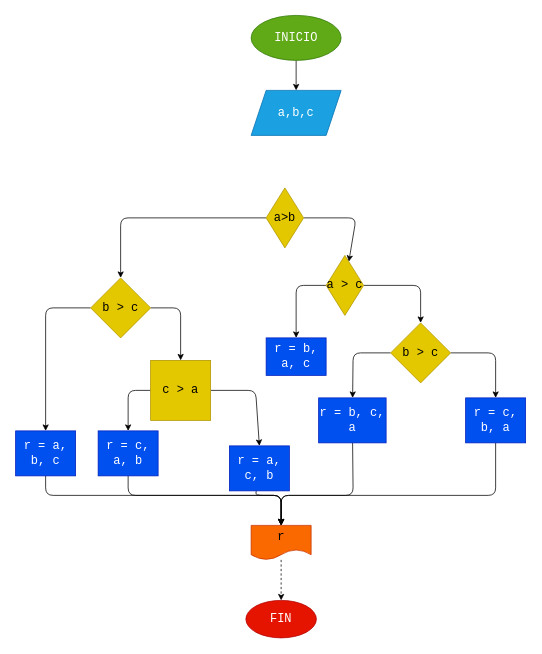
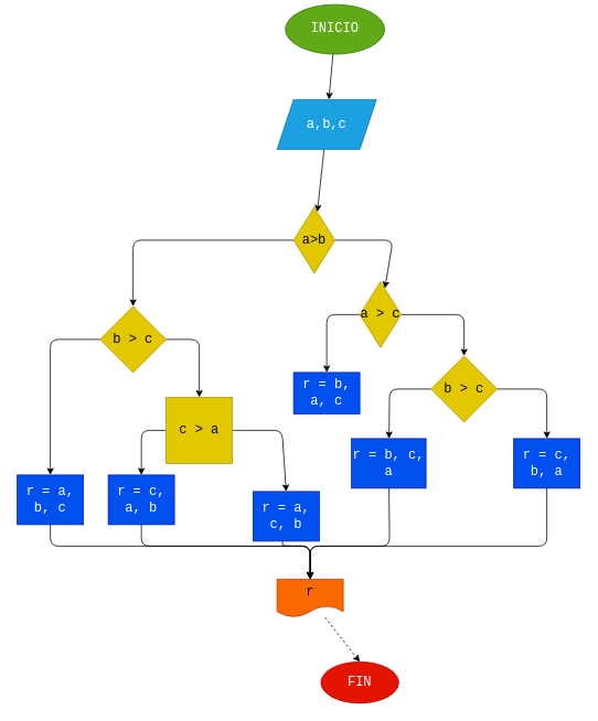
- <mxCell id="3" value="INICIO" style="ellipse;whiteSpace=wrap;html=1;fillColor=#60a917;fontColor=#ffffff;strokeColor=#2D7600;fontFamily=Courier New;fontSize=16;" vertex="1" parent="1"><mxGeometry x="334" y="20" width="120" height="60" as="geometry" /></mxCell>
+ <mxCell id="3" value="INICIO" style="ellipse;whiteSpace=wrap;html=1;fillColor=#60a917;fontColor=#ffffff;strokeColor=#2D7600;fontFamily=Courier New;fontSize=16;" vertex="1" parent="1"><mxGeometry x="344" y="5" width="120" height="60" as="geometry" /></mxCell>
+ <mxCell id="4" value="" style="edgeStyle=none;html=1;fontFamily=Courier New;fontSize=16;" edge="1" parent="1" source="5" target="8"><mxGeometry relative="1" as="geometry" /></mxCell>
- <mxCell id="34" value="FIN" style="ellipse;whiteSpace=wrap;html=1;fillColor=#e51400;fontColor=#ffffff;strokeColor=#B20000;fontFamily=Courier New;fontSize=16;" vertex="1" parent="1"><mxGeometry x="327" y="800" width="94" height="50" as="geometry" /></mxCell>
+ <mxCell id="34" value="FIN" style="ellipse;whiteSpace=wrap;html=1;fillColor=#e51400;fontColor=#ffffff;strokeColor=#B20000;fontFamily=Courier New;fontSize=16;" vertex="1" parent="1"><mxGeometry x="387" y="800" width="94" height="50" as="geometry" /></mxCell>
